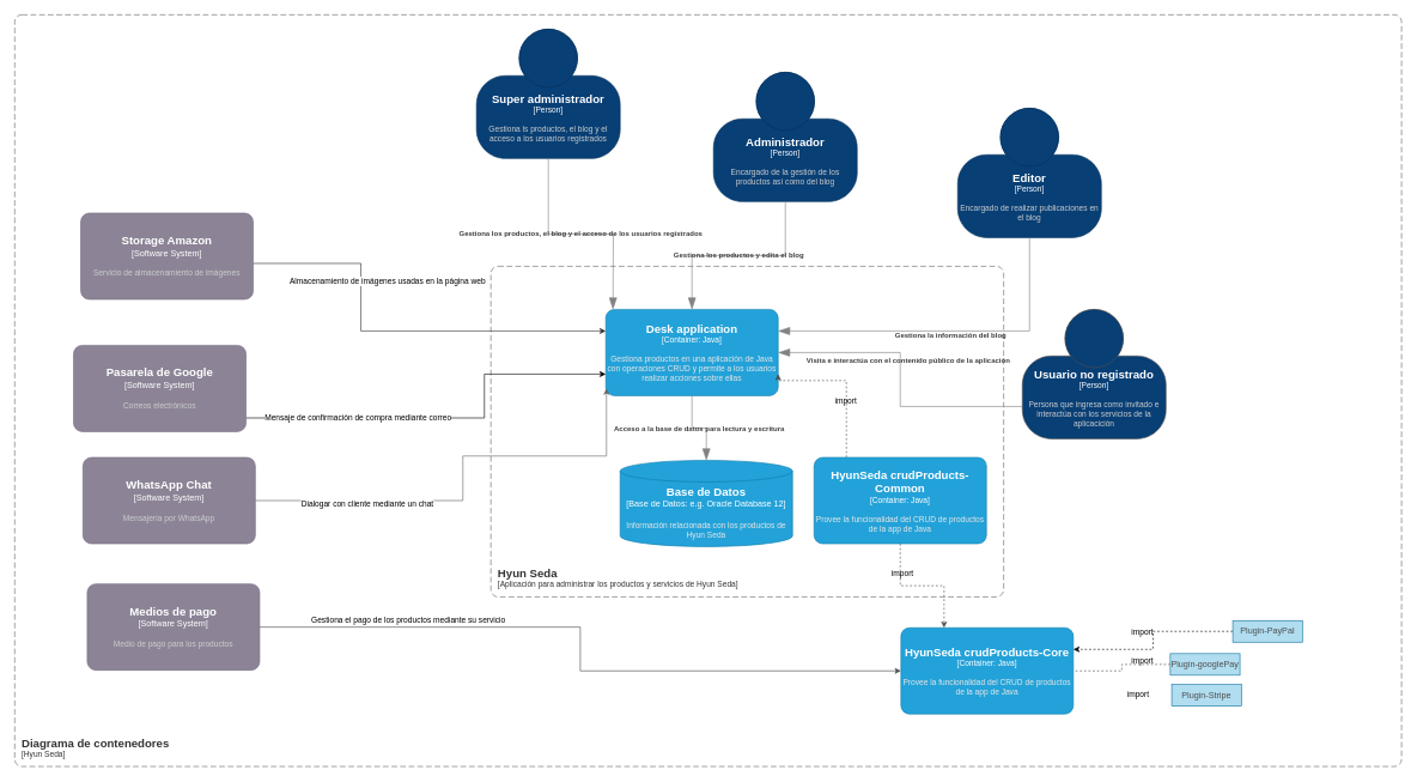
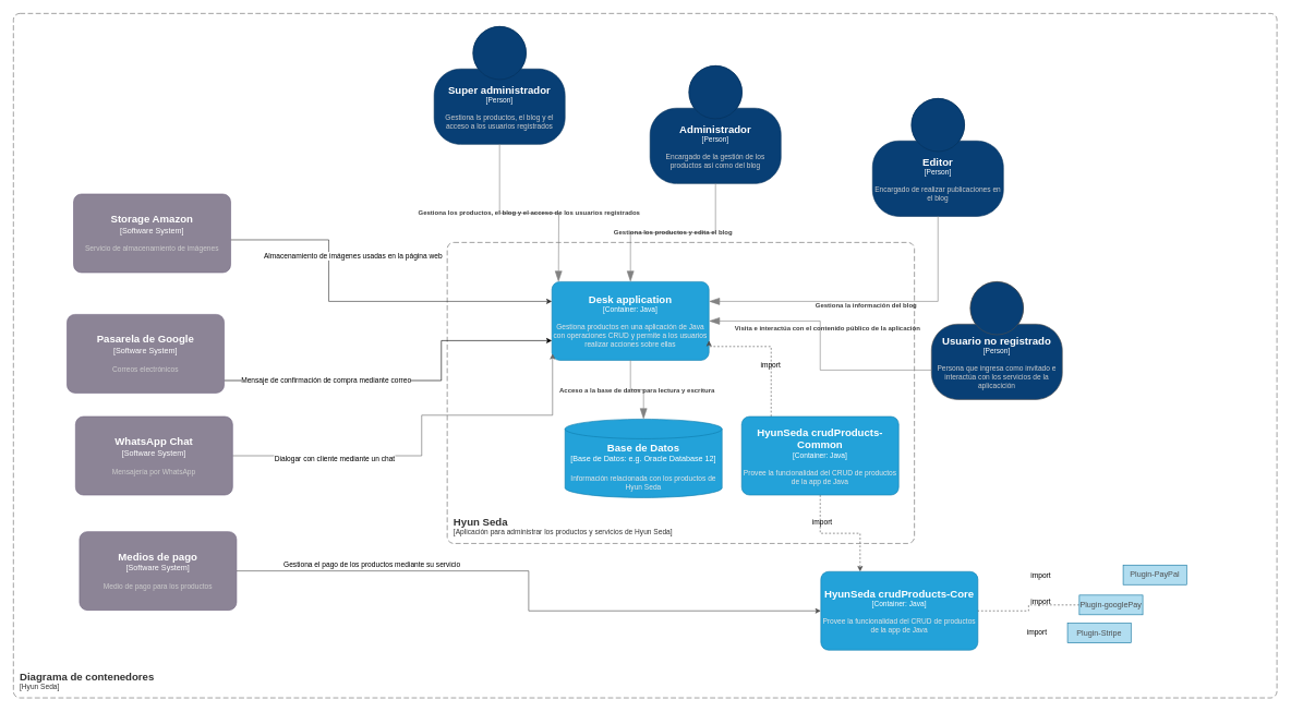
- <mxCell id="33" style="edgeStyle=orthogonalEdgeStyle;rounded=0;orthogonalLoop=1;jettySize=auto;html=1;entryX=1;entryY=0.25;entryDx=0;entryDy=0;entryPerimeter=0;strokeColor=#000000;dashed=1;" parent="1" source="34" target="32" edge="1"><mxGeometry relative="1" as="geometry" /></mxCell>
- <mxCell id="36" value="Plugin-googlePay" style="text;html=1;strokeColor=#10739e;fillColor=#b1ddf0;align=center;verticalAlign=middle;whiteSpace=wrap;rounded=0;fontColor=#4D4D4D;" parent="1" vertex="1"><mxGeometry x="1629" y="909" width="97" height="30" as="geometry" /></mxCell>
+ <mxCell id="36" value="Plugin-googlePay" style="text;html=1;strokeColor=#10739e;fillColor=#b1ddf0;align=center;verticalAlign=middle;whiteSpace=wrap;rounded=0;fontColor=#4D4D4D;" parent="1" vertex="1"><mxGeometry x="1649" y="909" width="97" height="30" as="geometry" /></mxCell>
